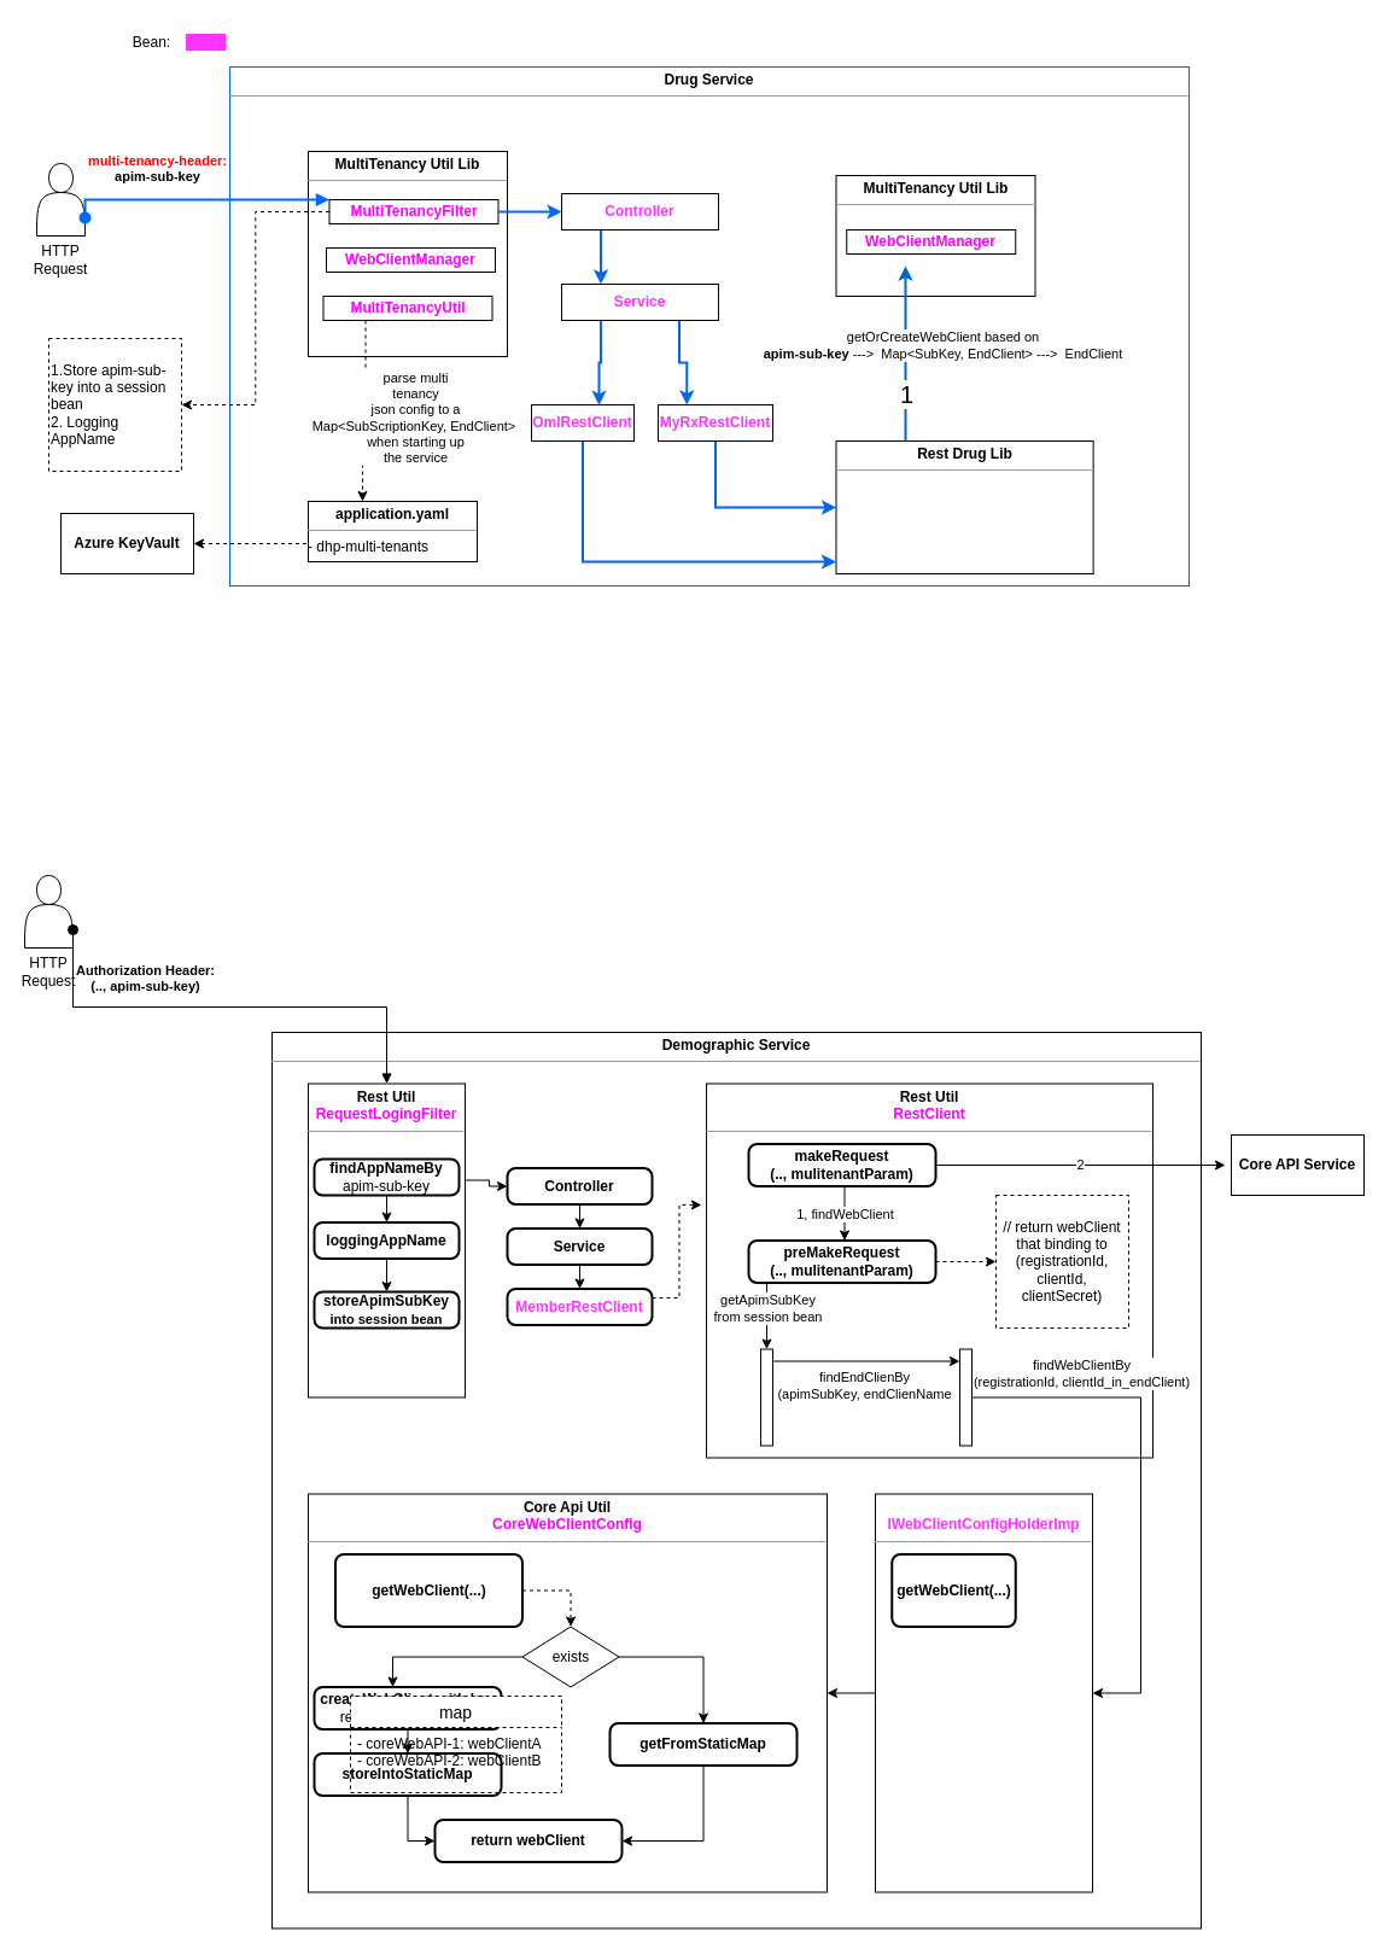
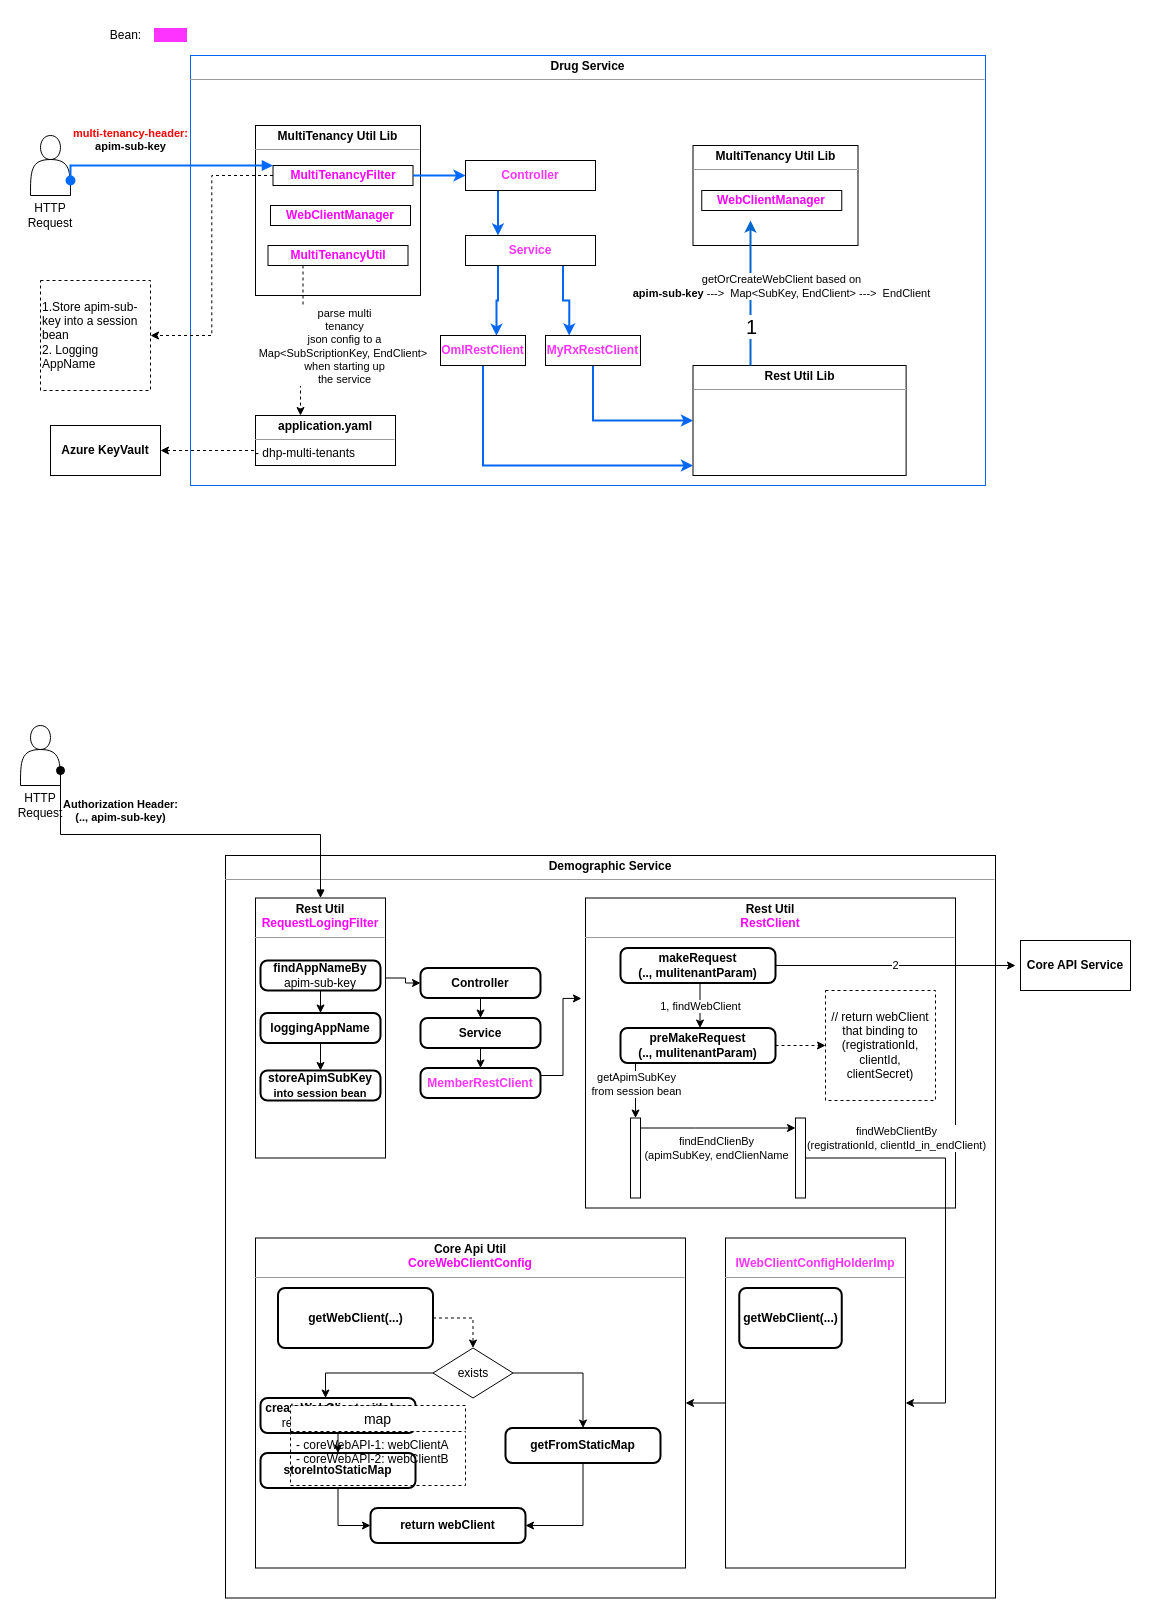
- <mxCell id="74" value="&lt;p style=&quot;margin:0px;margin-top:4px;text-align:center;&quot;&gt;&lt;b&gt;Rest Drug Lib&lt;/b&gt;&lt;/p&gt;&lt;hr size=&quot;1&quot;&gt;&lt;div style=&quot;height:2px;&quot;&gt;&lt;/div&gt;" style="verticalAlign=top;align=left;overflow=fill;fontSize=12;fontFamily=Helvetica;html=1;whiteSpace=wrap;" parent="1" vertex="1"><mxGeometry x="692.5" y="365" width="213.12" height="110" as="geometry" /></mxCell>
+ <mxCell id="74" value="&lt;p style=&quot;margin:0px;margin-top:4px;text-align:center;&quot;&gt;&lt;b&gt;Rest Util Lib&lt;/b&gt;&lt;/p&gt;&lt;hr size=&quot;1&quot;&gt;&lt;div style=&quot;height:2px;&quot;&gt;&lt;/div&gt;" style="verticalAlign=top;align=left;overflow=fill;fontSize=12;fontFamily=Helvetica;html=1;whiteSpace=wrap;" parent="1" vertex="1"><mxGeometry x="692.5" y="365" width="213.12" height="110" as="geometry" /></mxCell>
- <mxCell id="23" style="edgeStyle=orthogonalEdgeStyle;rounded=0;orthogonalLoop=1;jettySize=auto;html=1;exitX=1;exitY=0.25;exitDx=0;exitDy=0;entryX=-0.011;entryY=0.324;entryDx=0;entryDy=0;entryPerimeter=0;dashed=1;" parent="1" source="24" target="25" edge="1"><mxGeometry relative="1" as="geometry" /></mxCell>
+ <mxCell id="23" style="edgeStyle=orthogonalEdgeStyle;rounded=0;orthogonalLoop=1;jettySize=auto;html=1;exitX=1;exitY=0.25;exitDx=0;exitDy=0;entryX=-0.011;entryY=0.324;entryDx=0;entryDy=0;entryPerimeter=0;" parent="1" source="24" target="25" edge="1"><mxGeometry relative="1" as="geometry" /></mxCell>
- <mxCell id="50" value="&lt;b&gt;return webClient&lt;/b&gt;" style="rounded=1;whiteSpace=wrap;html=1;absoluteArcSize=1;arcSize=14;strokeWidth=2;" parent="1" vertex="1"><mxGeometry x="360" y="1507.5" width="155" height="35" as="geometry" /></mxCell>
+ <mxCell id="50" value="&lt;b&gt;return webClient&lt;/b&gt;" style="rounded=1;whiteSpace=wrap;html=1;absoluteArcSize=1;arcSize=14;strokeWidth=2;" parent="1" vertex="1"><mxGeometry x="370" y="1507.5" width="155" height="35" as="geometry" /></mxCell>
